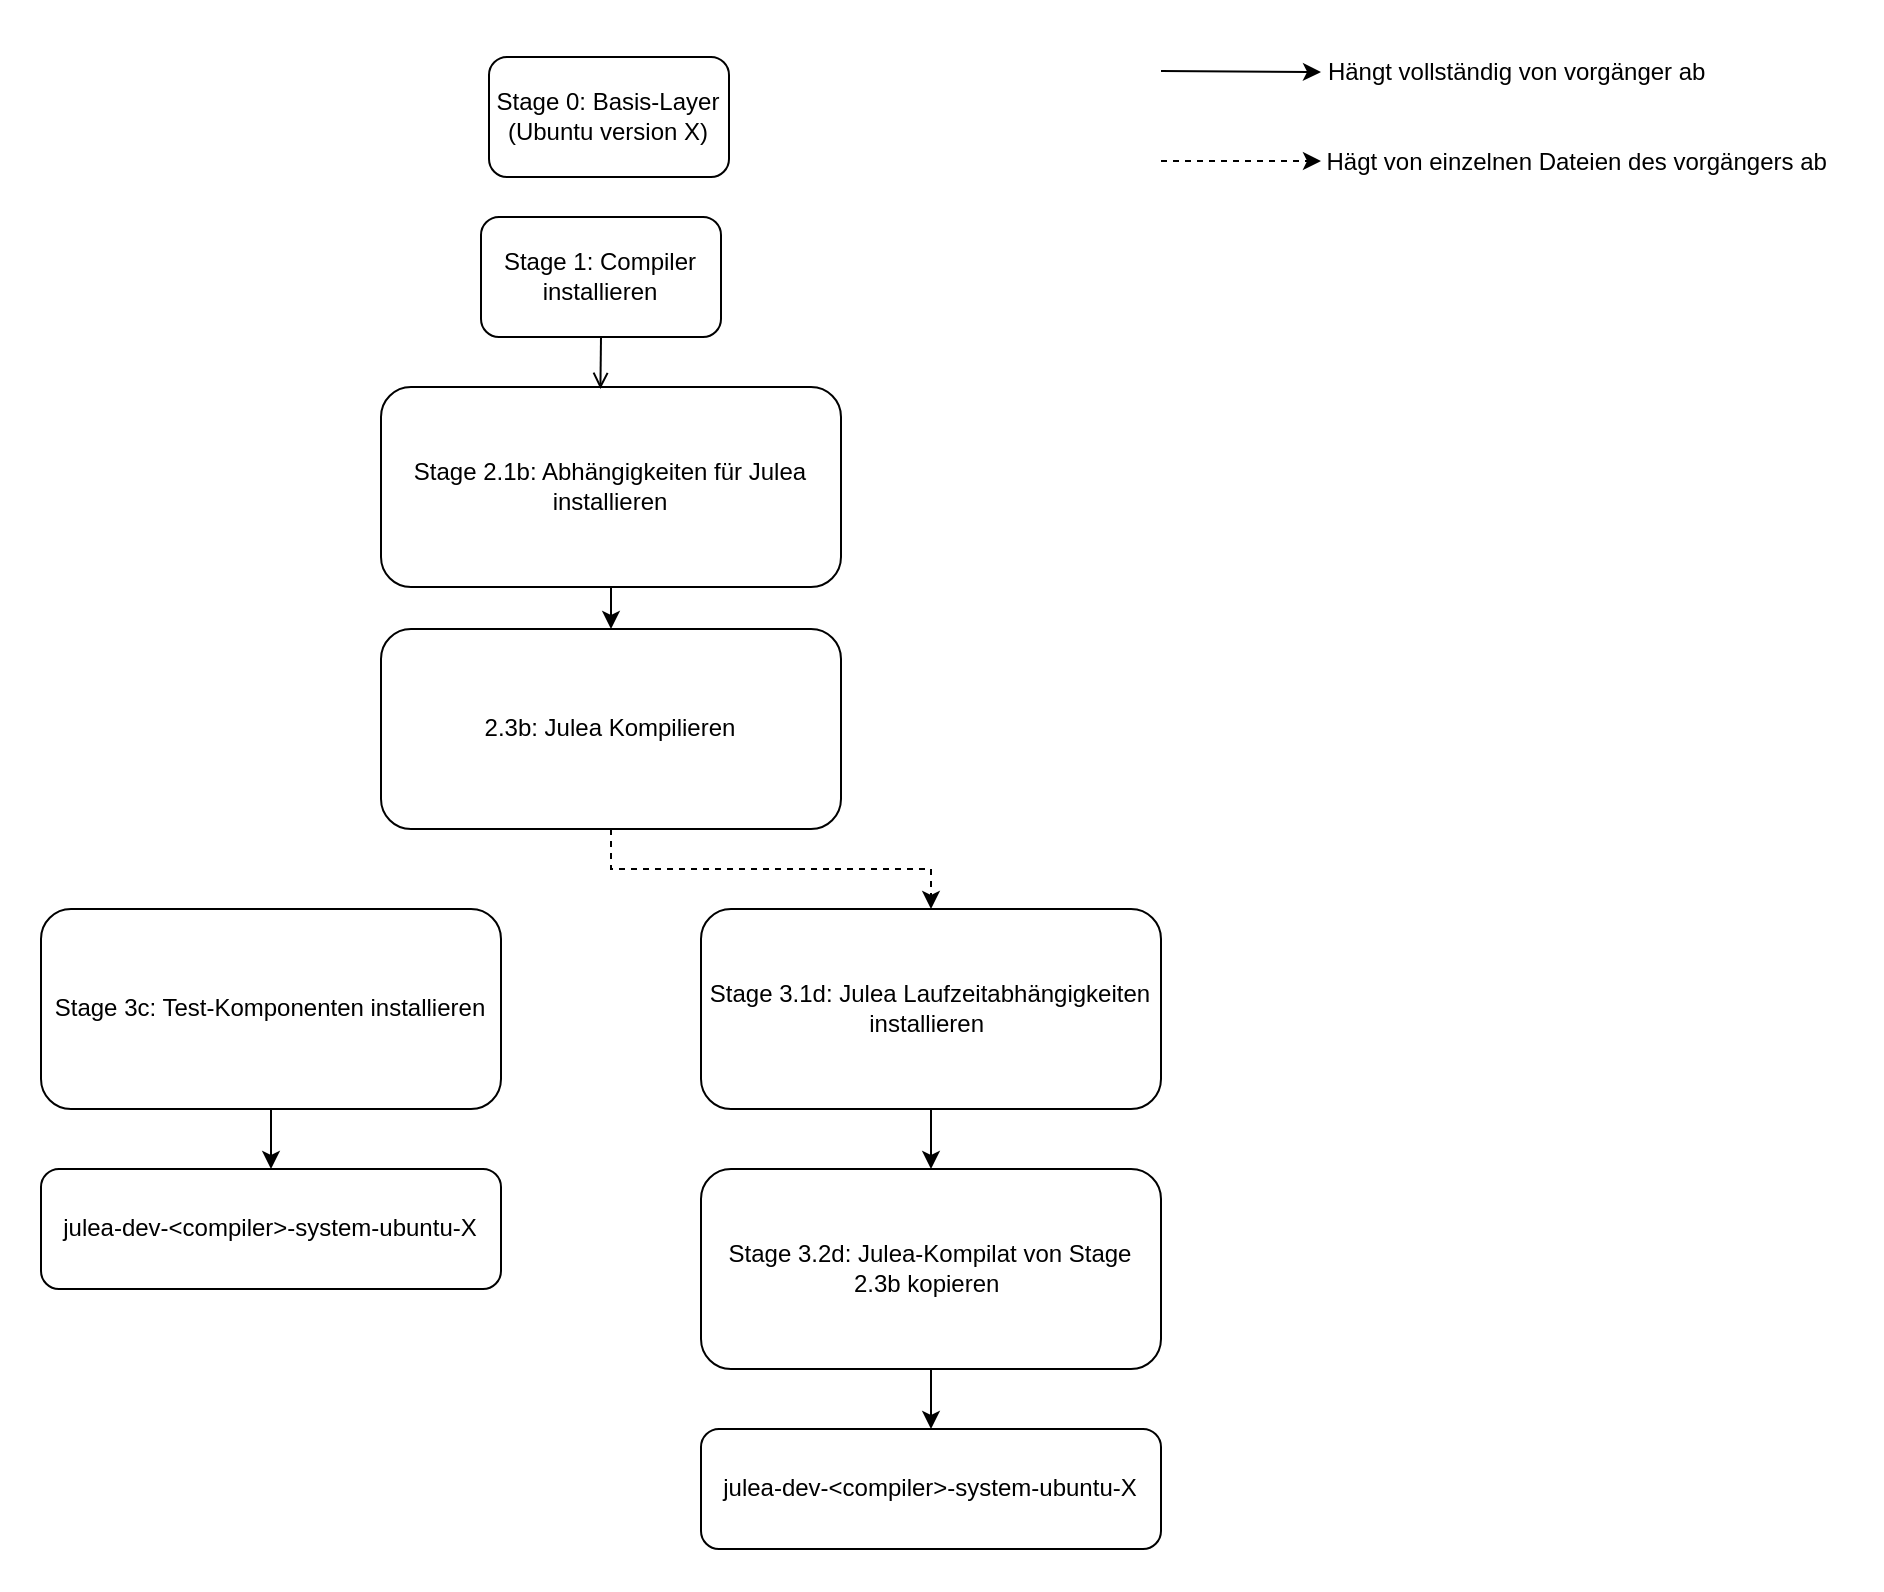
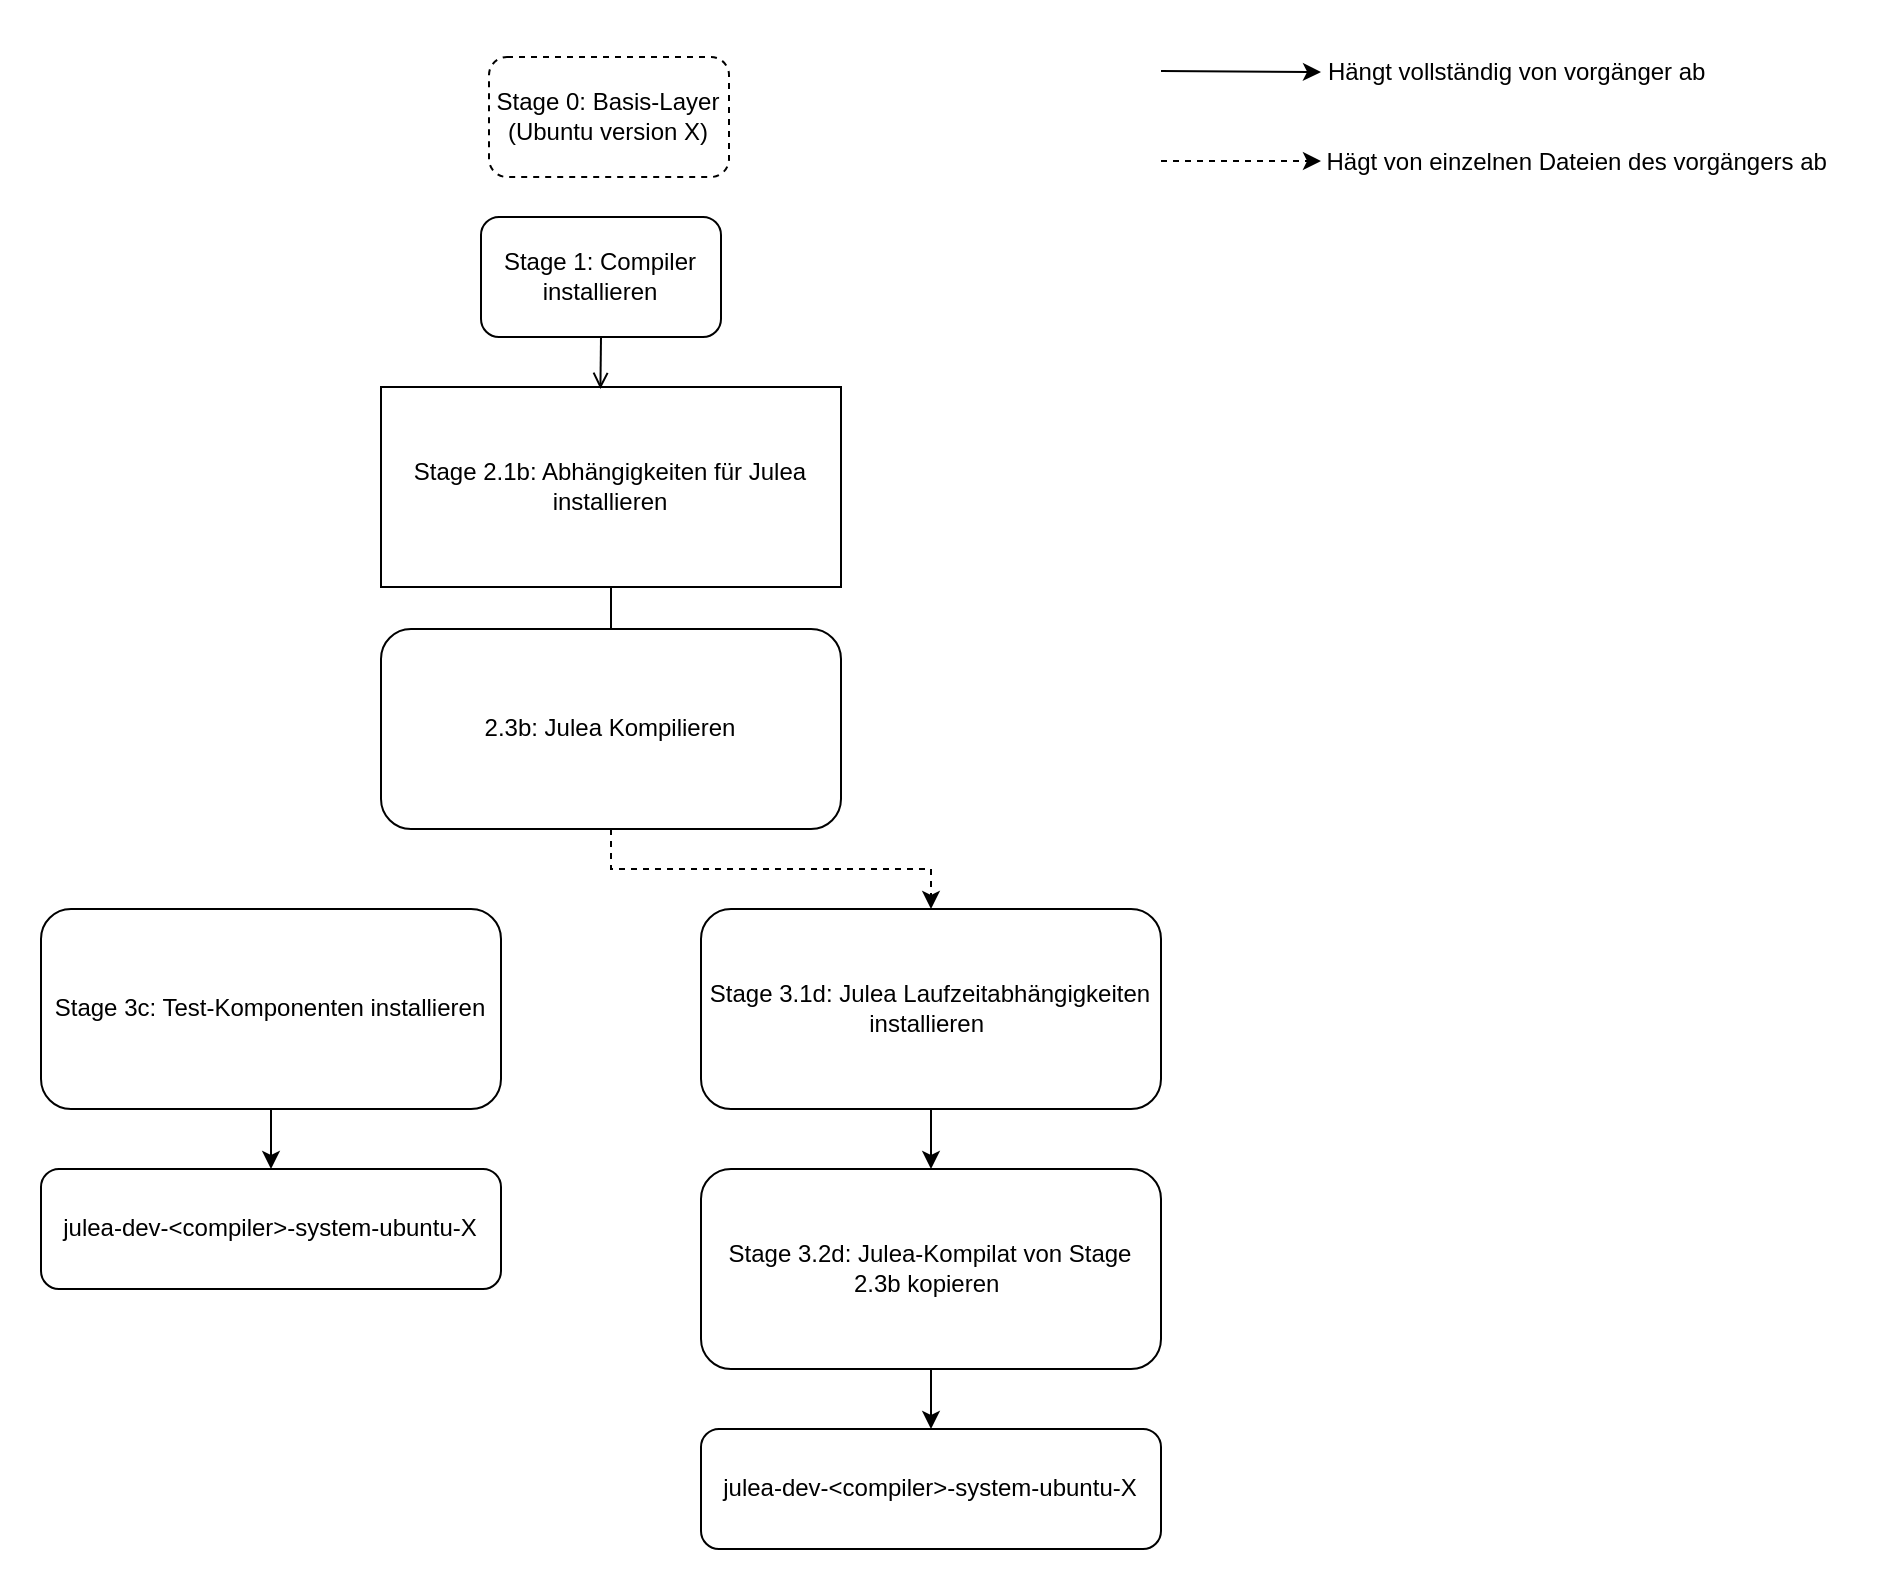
- <mxCell id="17" value="Stage 0: Basis-Layer (Ubuntu version X)" style="rounded=1;whiteSpace=wrap;html=1;" parent="1" vertex="1"><mxGeometry x="244" y="28" width="120" height="60" as="geometry" /></mxCell>
+ <mxCell id="17" value="Stage 0: Basis-Layer (Ubuntu version X)" style="rounded=1;whiteSpace=wrap;html=1;dashed=1;" parent="1" vertex="1"><mxGeometry x="244" y="28" width="120" height="60" as="geometry" /></mxCell>
- <mxCell id="4" value="Stage 2.1b: Abhängigkeiten für Julea installieren" style="whiteSpace=wrap;html=1;rounded=1;" parent="1" vertex="1"><mxGeometry x="190" y="193" width="230" height="100" as="geometry" /></mxCell>
+ <mxCell id="4" value="Stage 2.1b: Abhängigkeiten für Julea installieren" style="whiteSpace=wrap;html=1;rounded=0;" parent="1" vertex="1"><mxGeometry x="190" y="193" width="230" height="100" as="geometry" /></mxCell>
- <mxCell id="3" style="edgeStyle=orthogonalEdgeStyle;rounded=0;orthogonalLoop=1;jettySize=auto;html=1;exitX=0.5;exitY=1;exitDx=0;exitDy=0;entryX=0.5;entryY=0;entryDx=0;entryDy=0;" parent="1" source="4" target="6" edge="1"><mxGeometry relative="1" as="geometry" /></mxCell>
+ <mxCell id="3" style="edgeStyle=orthogonalEdgeStyle;rounded=0;orthogonalLoop=1;jettySize=auto;html=1;exitX=0.5;exitY=1;exitDx=0;exitDy=0;entryX=0.5;entryY=0;entryDx=0;entryDy=0;endArrow=none;" parent="1" source="4" target="6" edge="1"><mxGeometry relative="1" as="geometry" /></mxCell>
